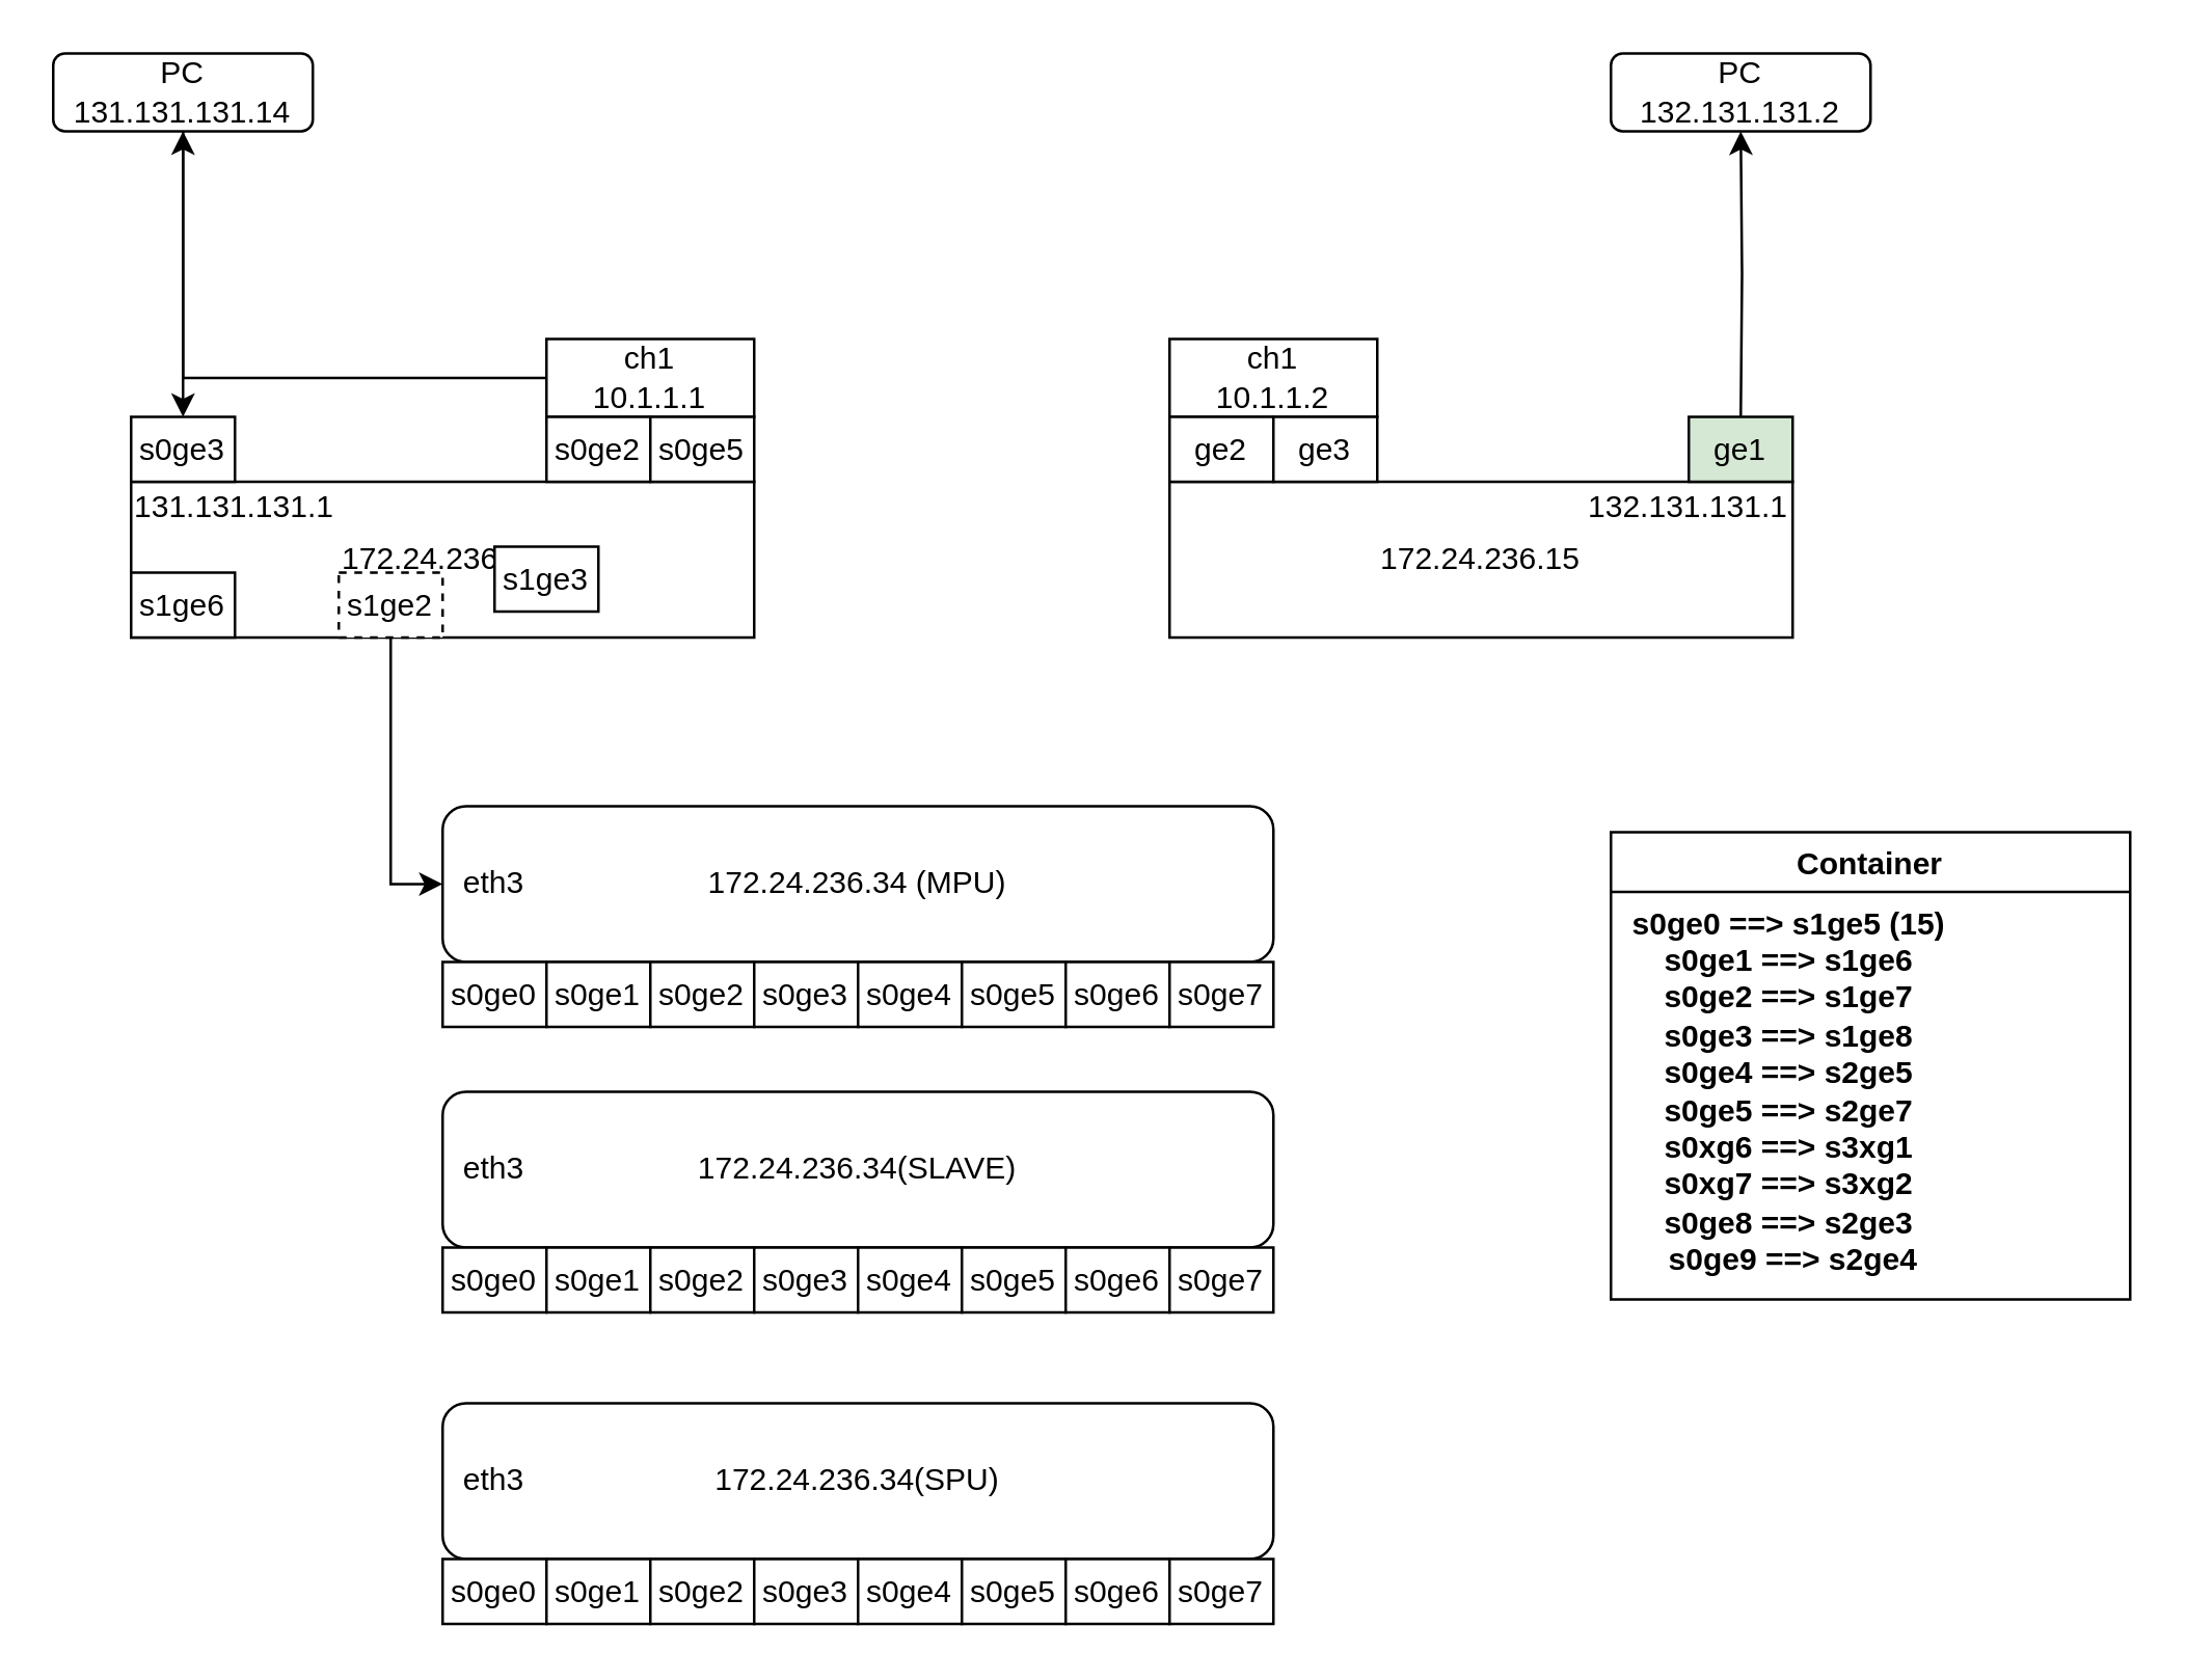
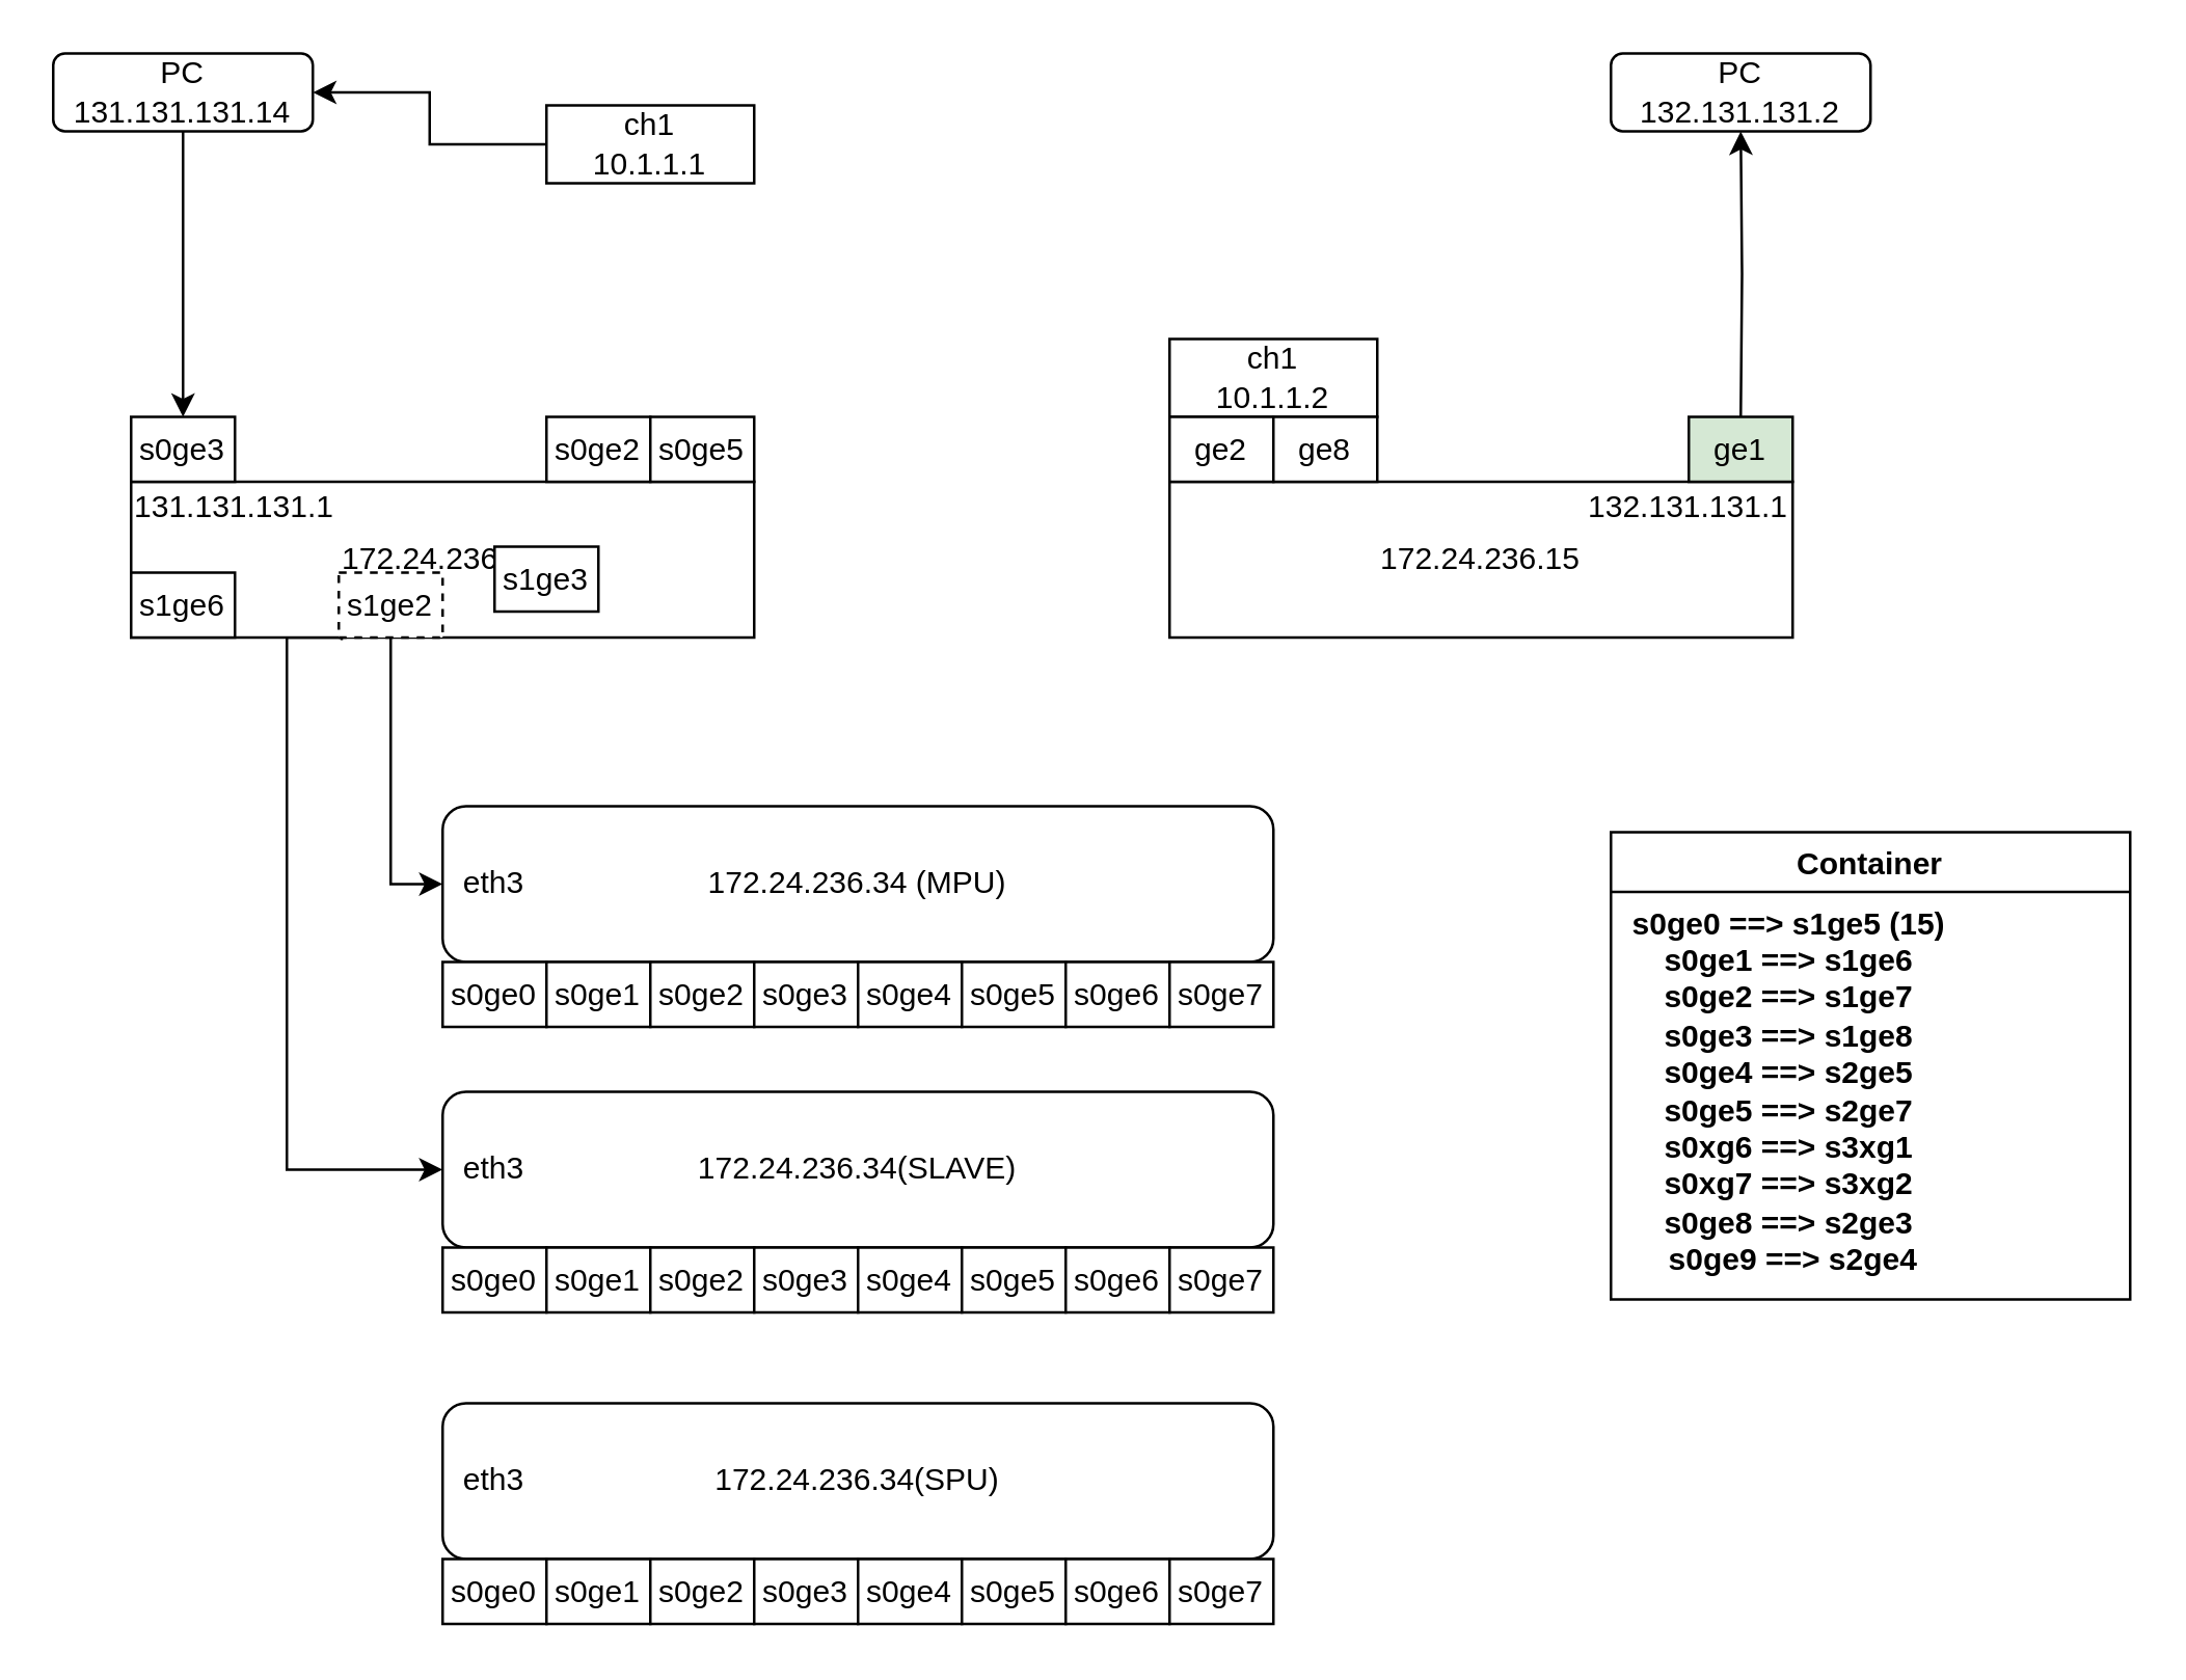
- <mxCell id="7" value="ch1&lt;br&gt;10.1.1.1" style="rounded=0;whiteSpace=wrap;html=1;" vertex="1" parent="1"><mxGeometry x="210" y="130" width="80" height="30" as="geometry" /></mxCell>
+ <mxCell id="7" value="ch1&lt;br&gt;10.1.1.1" style="rounded=0;whiteSpace=wrap;html=1;" vertex="1" parent="1"><mxGeometry x="210" y="40" width="80" height="30" as="geometry" /></mxCell>
- <mxCell id="12" value="ge3" style="rounded=0;whiteSpace=wrap;html=1;" vertex="1" parent="1"><mxGeometry x="490" y="160" width="40" height="25" as="geometry" /></mxCell>
+ <mxCell id="12" value="ge8" style="rounded=0;whiteSpace=wrap;html=1;" vertex="1" parent="1"><mxGeometry x="490" y="160" width="40" height="25" as="geometry" /></mxCell>
+ <mxCell id="3" style="edgeStyle=orthogonalEdgeStyle;rounded=0;orthogonalLoop=1;jettySize=auto;html=1;exitX=0.338;exitY=1.017;exitDx=0;exitDy=0;entryX=0;entryY=0.5;entryDx=0;entryDy=0;exitPerimeter=0;" edge="1" parent="1" source="4" target="31"><mxGeometry relative="1" as="geometry"><Array as="points"><mxPoint x="131" y="245" /><mxPoint x="110" y="245" /><mxPoint x="110" y="450" /></Array></mxGeometry></mxCell>
